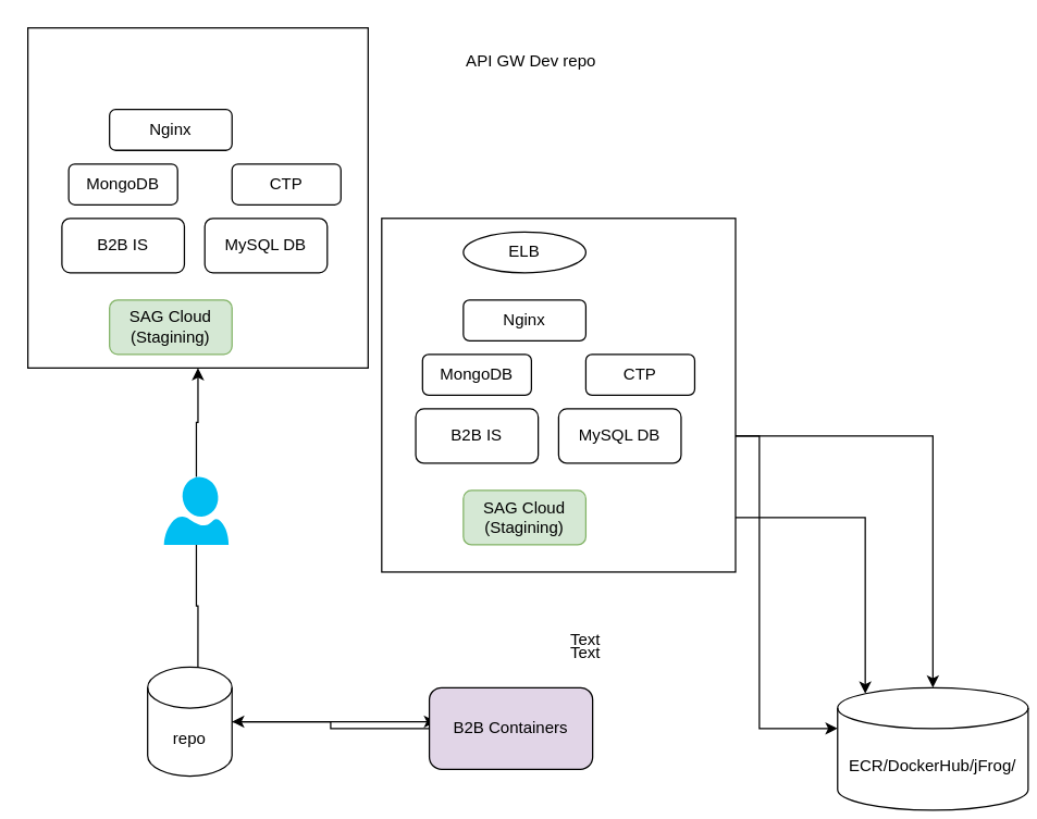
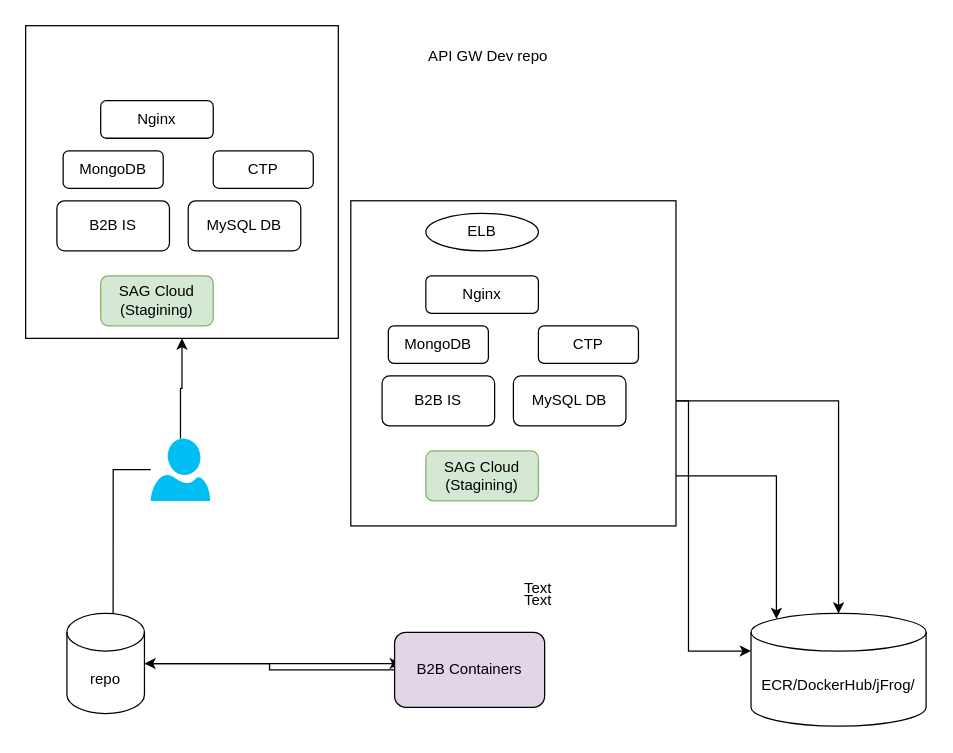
- <mxCell id="6" value="repo" style="shape=cylinder3;whiteSpace=wrap;html=1;boundedLbl=1;backgroundOutline=1;size=15;" parent="1" vertex="1"><mxGeometry x="108" y="490" width="62" height="80" as="geometry" /></mxCell>
+ <mxCell id="6" value="repo" style="shape=cylinder3;whiteSpace=wrap;html=1;boundedLbl=1;backgroundOutline=1;size=15;" parent="1" vertex="1"><mxGeometry x="53" y="490" width="62" height="80" as="geometry" /></mxCell>
- <mxCell id="9" value="ECR/DockerHub/jFrog/" style="shape=cylinder3;whiteSpace=wrap;html=1;boundedLbl=1;backgroundOutline=1;size=15;" parent="1" vertex="1"><mxGeometry x="615" y="505" width="140" height="90" as="geometry" /></mxCell>
+ <mxCell id="9" value="ECR/DockerHub/jFrog/" style="shape=cylinder3;whiteSpace=wrap;html=1;boundedLbl=1;backgroundOutline=1;size=15;" parent="1" vertex="1"><mxGeometry x="600" y="490" width="140" height="90" as="geometry" /></mxCell>
